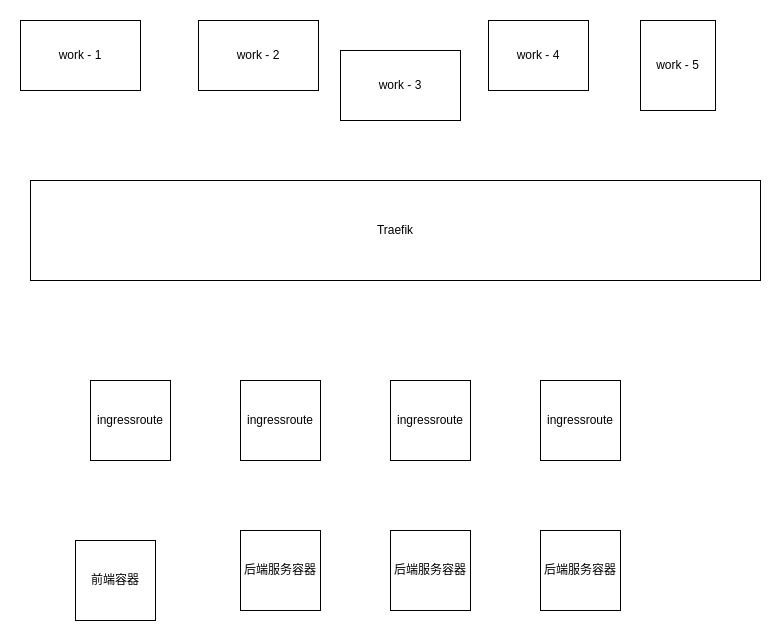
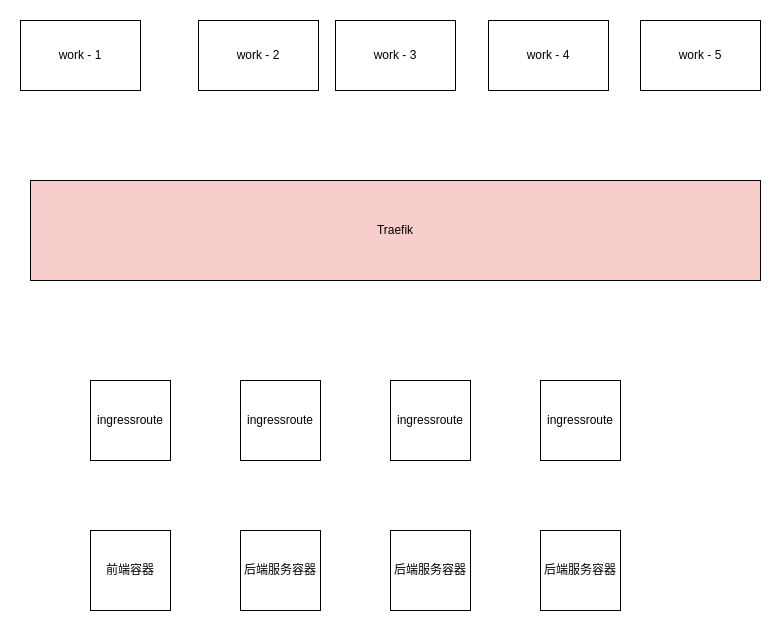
- <mxCell id="4" value="work - 4" style="rounded=0;whiteSpace=wrap;html=1;" vertex="1" parent="1"><mxGeometry x="488" y="20" width="100" height="70" as="geometry" /></mxCell>
+ <mxCell id="4" value="work - 4" style="rounded=0;whiteSpace=wrap;html=1;" vertex="1" parent="1"><mxGeometry x="488" y="20" width="120" height="70" as="geometry" /></mxCell>
- <mxCell id="5" value="work - 5" style="rounded=0;whiteSpace=wrap;html=1;" vertex="1" parent="1"><mxGeometry x="640" y="20" width="75" height="90" as="geometry" /></mxCell>
+ <mxCell id="5" value="work - 5" style="rounded=0;whiteSpace=wrap;html=1;" vertex="1" parent="1"><mxGeometry x="640" y="20" width="120" height="70" as="geometry" /></mxCell>
- <mxCell id="3" value="work - 3" style="rounded=0;whiteSpace=wrap;html=1;" vertex="1" parent="1"><mxGeometry x="340" y="50" width="120" height="70" as="geometry" /></mxCell>
+ <mxCell id="3" value="work - 3" style="rounded=0;whiteSpace=wrap;html=1;" vertex="1" parent="1"><mxGeometry x="335" y="20" width="120" height="70" as="geometry" /></mxCell>
- <mxCell id="7" value="Traefik" style="rounded=0;whiteSpace=wrap;html=1;" vertex="1" parent="1"><mxGeometry x="30" y="180" width="730" height="100" as="geometry" /></mxCell>
+ <mxCell id="7" value="Traefik" style="rounded=0;whiteSpace=wrap;html=1;fillColor=#f8cecc;" vertex="1" parent="1"><mxGeometry x="30" y="180" width="730" height="100" as="geometry" /></mxCell>
- <mxCell id="9" value="前端容器" style="whiteSpace=wrap;html=1;aspect=fixed;" vertex="1" parent="1"><mxGeometry x="75" y="540" width="80" height="80" as="geometry" /></mxCell>
+ <mxCell id="9" value="前端容器" style="whiteSpace=wrap;html=1;aspect=fixed;" vertex="1" parent="1"><mxGeometry x="90" y="530" width="80" height="80" as="geometry" /></mxCell>
